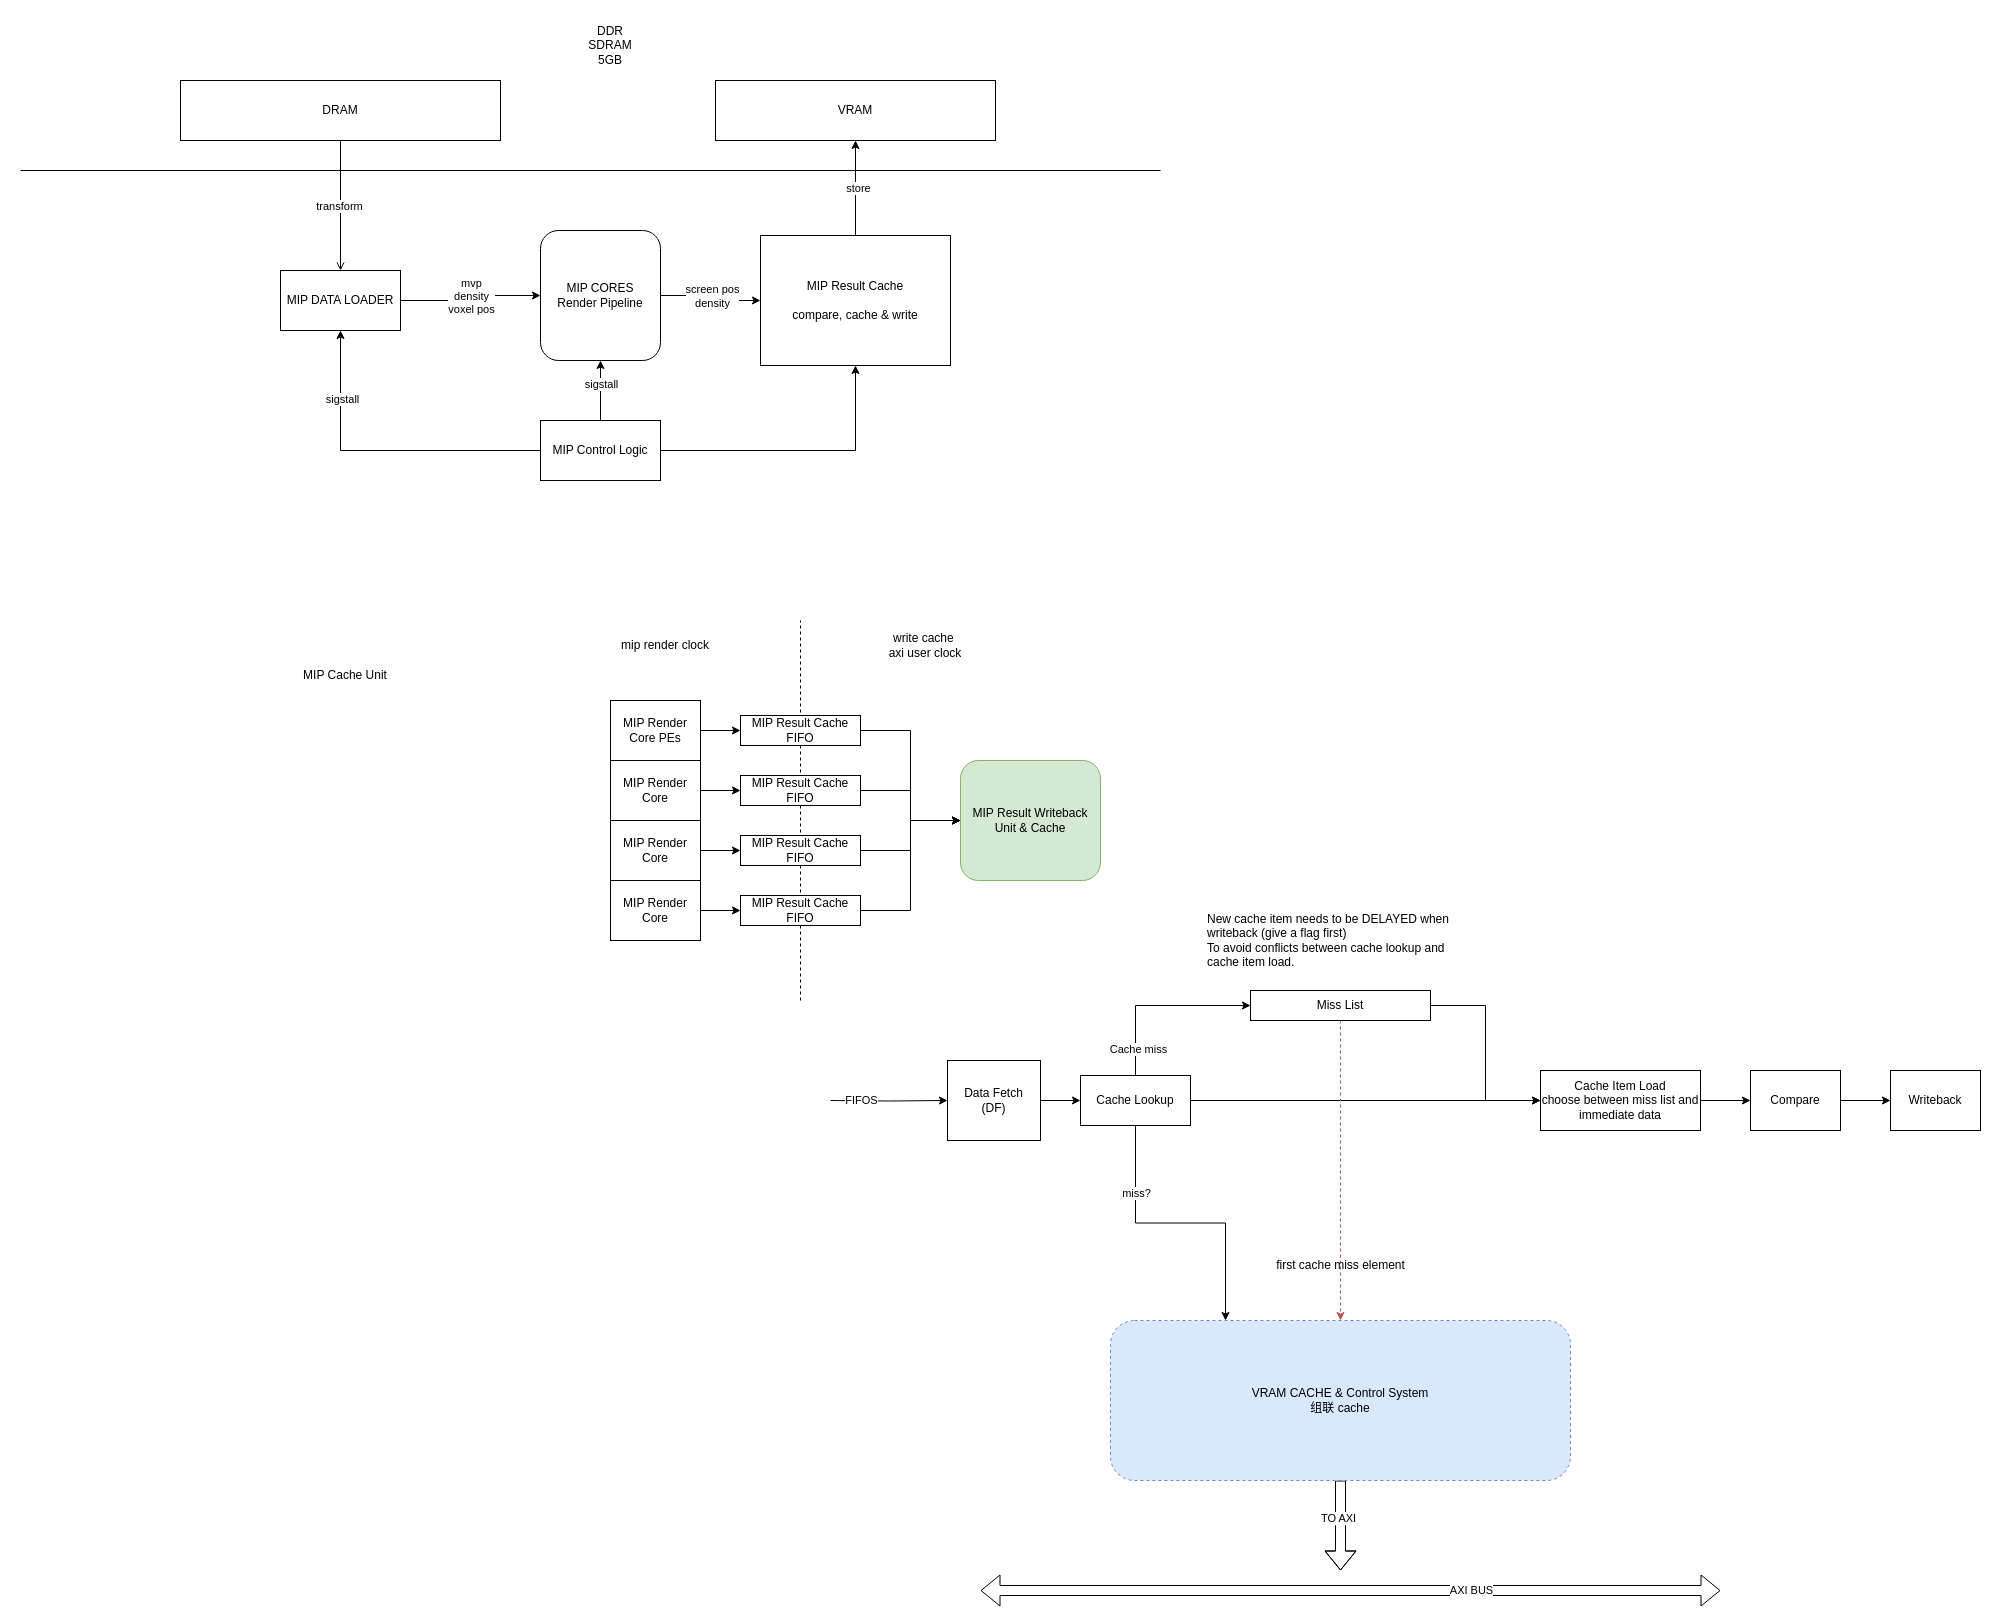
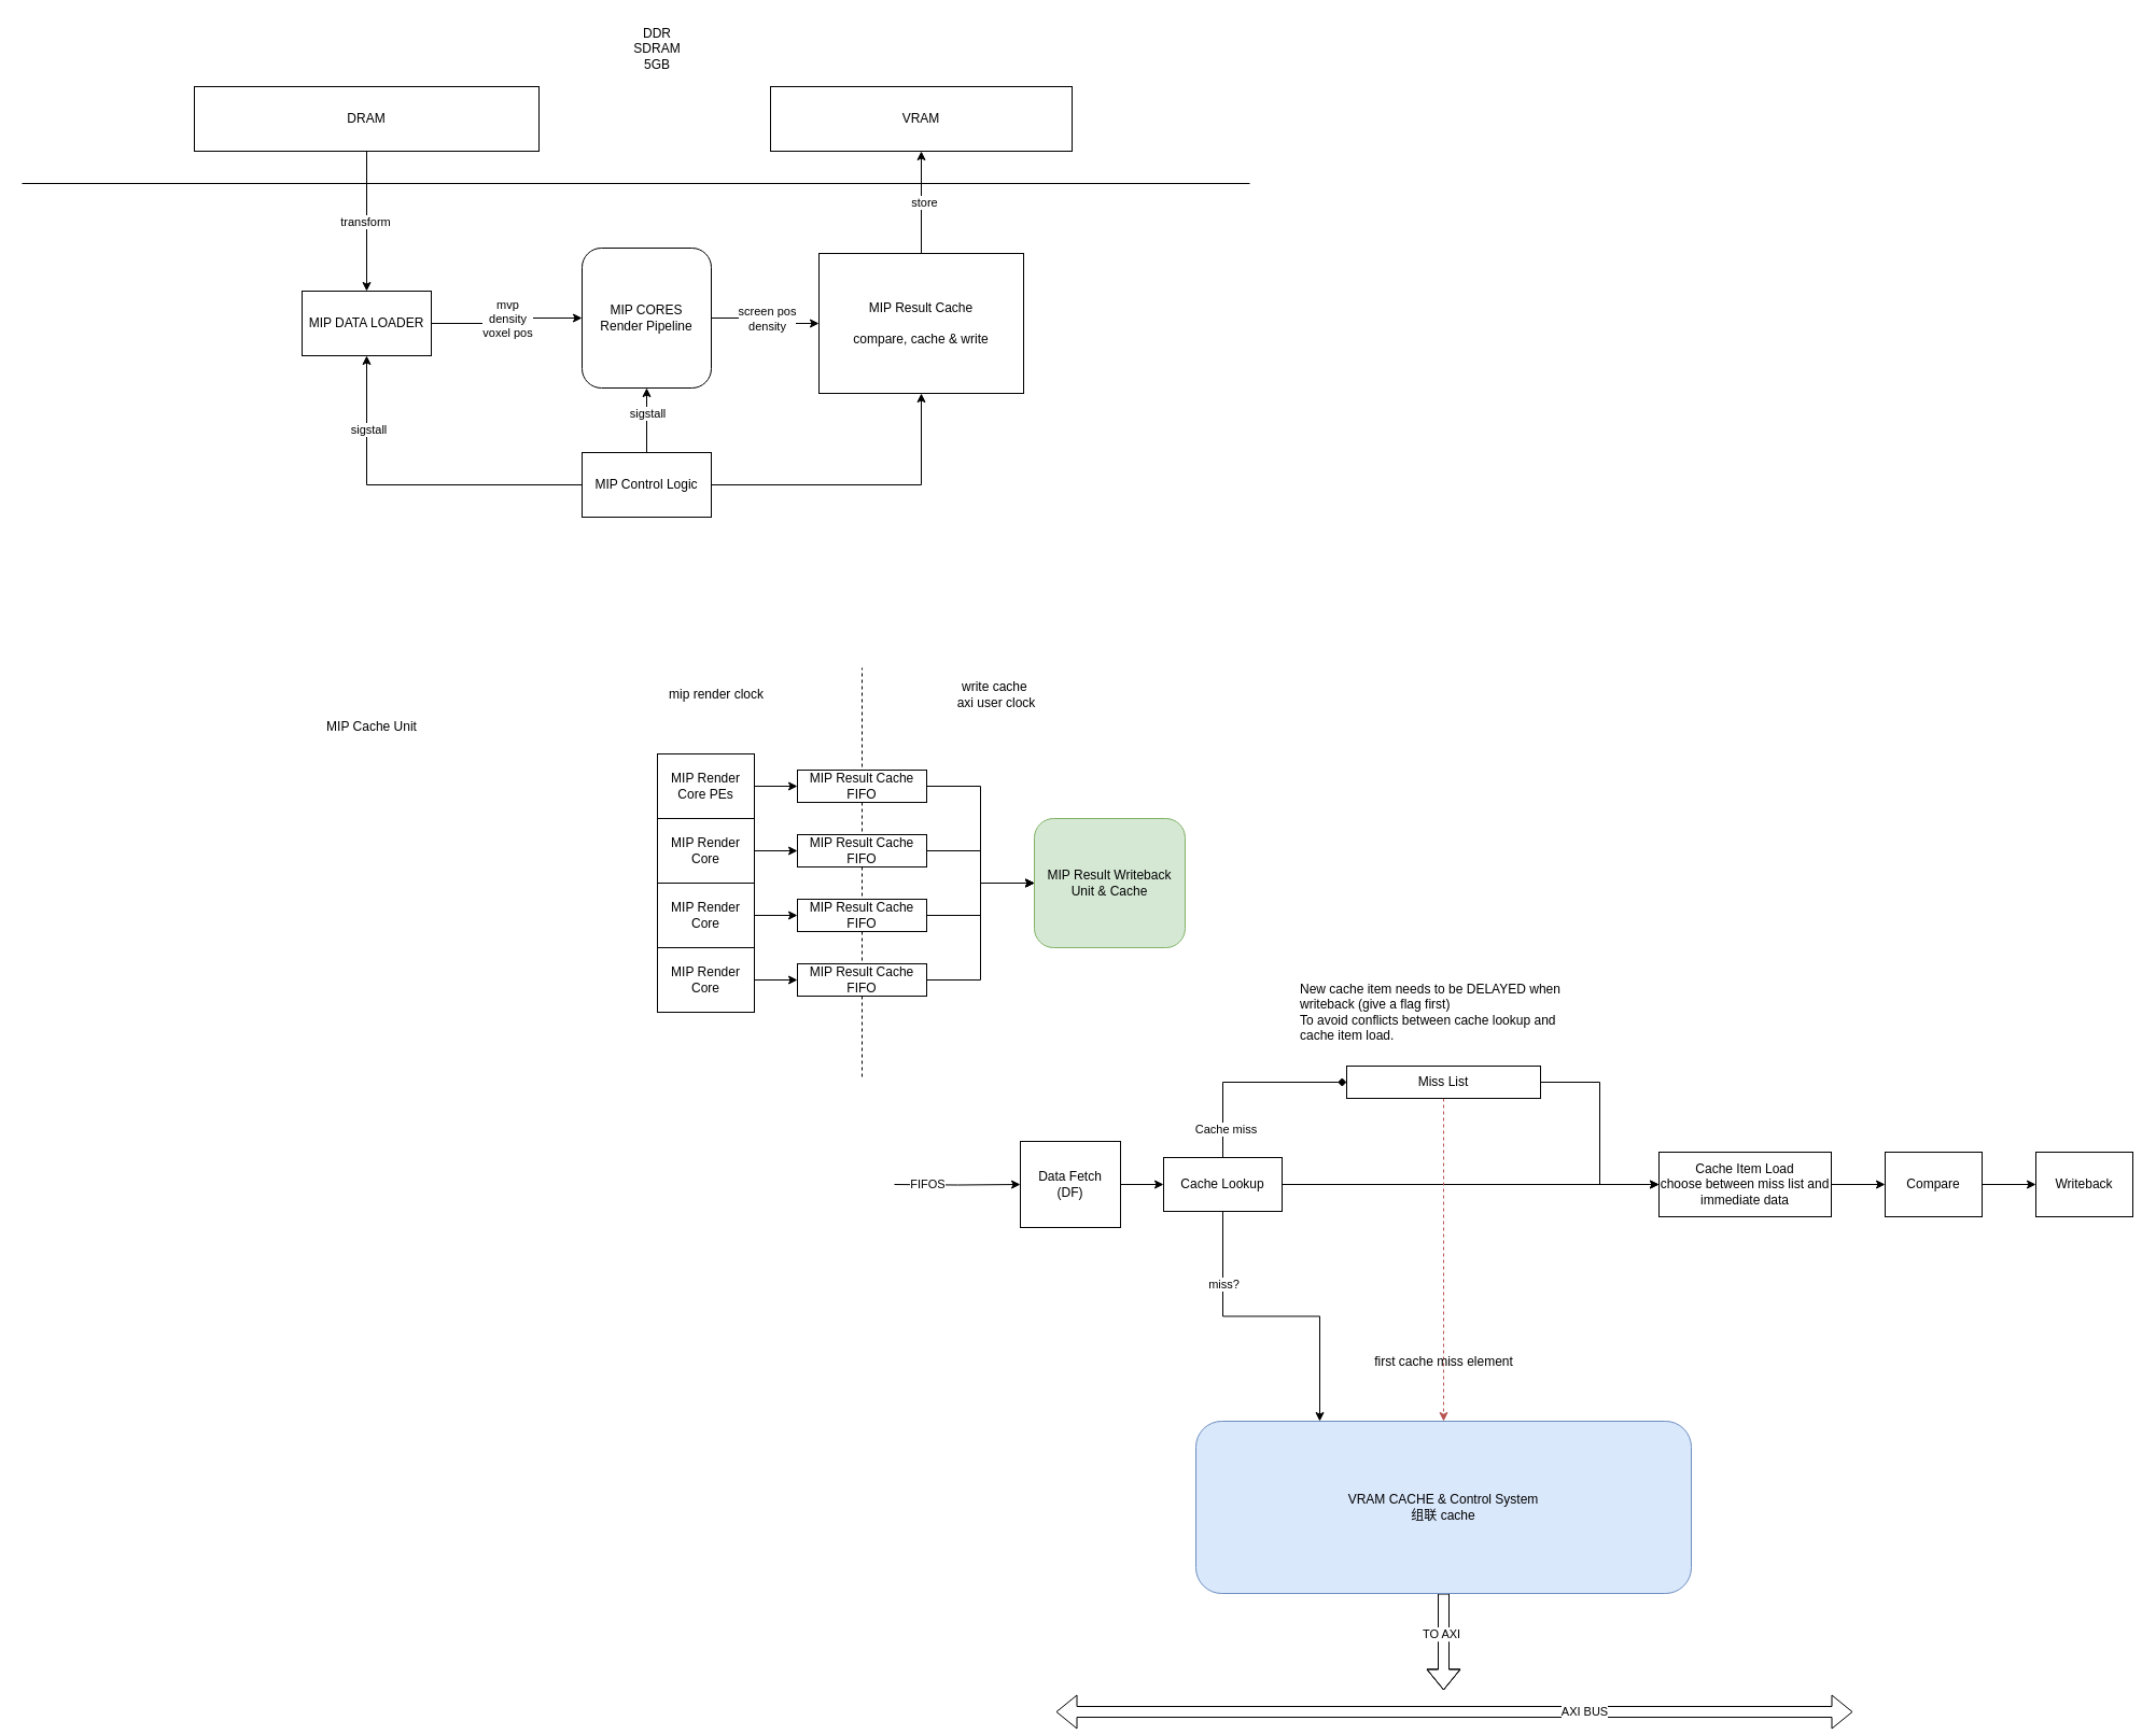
- <mxCell id="3" style="edgeStyle=orthogonalEdgeStyle;rounded=0;orthogonalLoop=1;jettySize=auto;html=1;endArrow=open;" parent="1" source="5" target="14" edge="1"><mxGeometry relative="1" as="geometry" /></mxCell>
+ <mxCell id="3" style="edgeStyle=orthogonalEdgeStyle;rounded=0;orthogonalLoop=1;jettySize=auto;html=1;" parent="1" source="5" target="14" edge="1"><mxGeometry relative="1" as="geometry" /></mxCell>
- <mxCell id="48" style="edgeStyle=orthogonalEdgeStyle;rounded=0;orthogonalLoop=1;jettySize=auto;html=1;exitX=0.5;exitY=0;exitDx=0;exitDy=0;entryX=0;entryY=0.5;entryDx=0;entryDy=0;" edge="1" parent="1" source="53" target="56"><mxGeometry relative="1" as="geometry" /></mxCell>
+ <mxCell id="48" style="edgeStyle=orthogonalEdgeStyle;rounded=0;orthogonalLoop=1;jettySize=auto;html=1;exitX=0.5;exitY=0;exitDx=0;exitDy=0;entryX=0;entryY=0.5;entryDx=0;entryDy=0;endArrow=diamond;" edge="1" parent="1" source="53" target="56"><mxGeometry relative="1" as="geometry" /></mxCell>
- <mxCell id="65" value="VRAM CACHE &amp;amp; Control System&lt;div&gt;组联 cache&lt;br&gt;&lt;/div&gt;" style="rounded=1;whiteSpace=wrap;html=1;fillColor=#dae8fc;strokeColor=#6c8ebf;dashed=1;" vertex="1" parent="1"><mxGeometry x="1110" y="1320" width="460" height="160" as="geometry" /></mxCell>
+ <mxCell id="65" value="VRAM CACHE &amp;amp; Control System&lt;div&gt;组联 cache&lt;br&gt;&lt;/div&gt;" style="rounded=1;whiteSpace=wrap;html=1;fillColor=#dae8fc;strokeColor=#6c8ebf;" vertex="1" parent="1"><mxGeometry x="1110" y="1320" width="460" height="160" as="geometry" /></mxCell>
